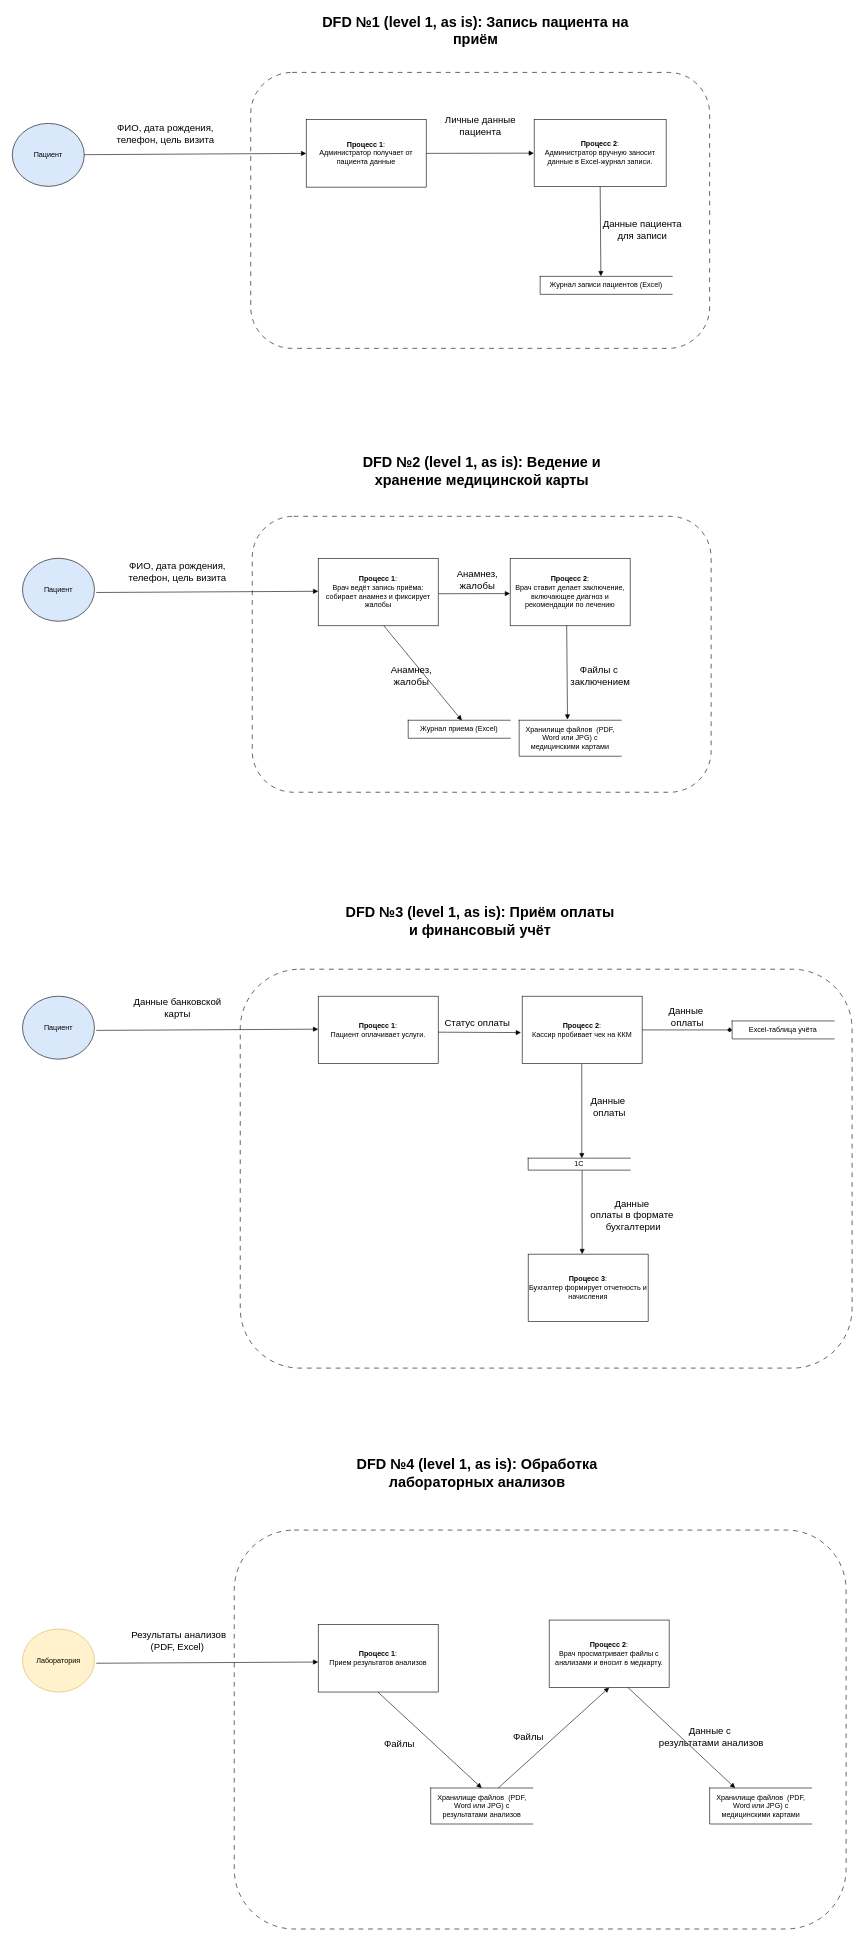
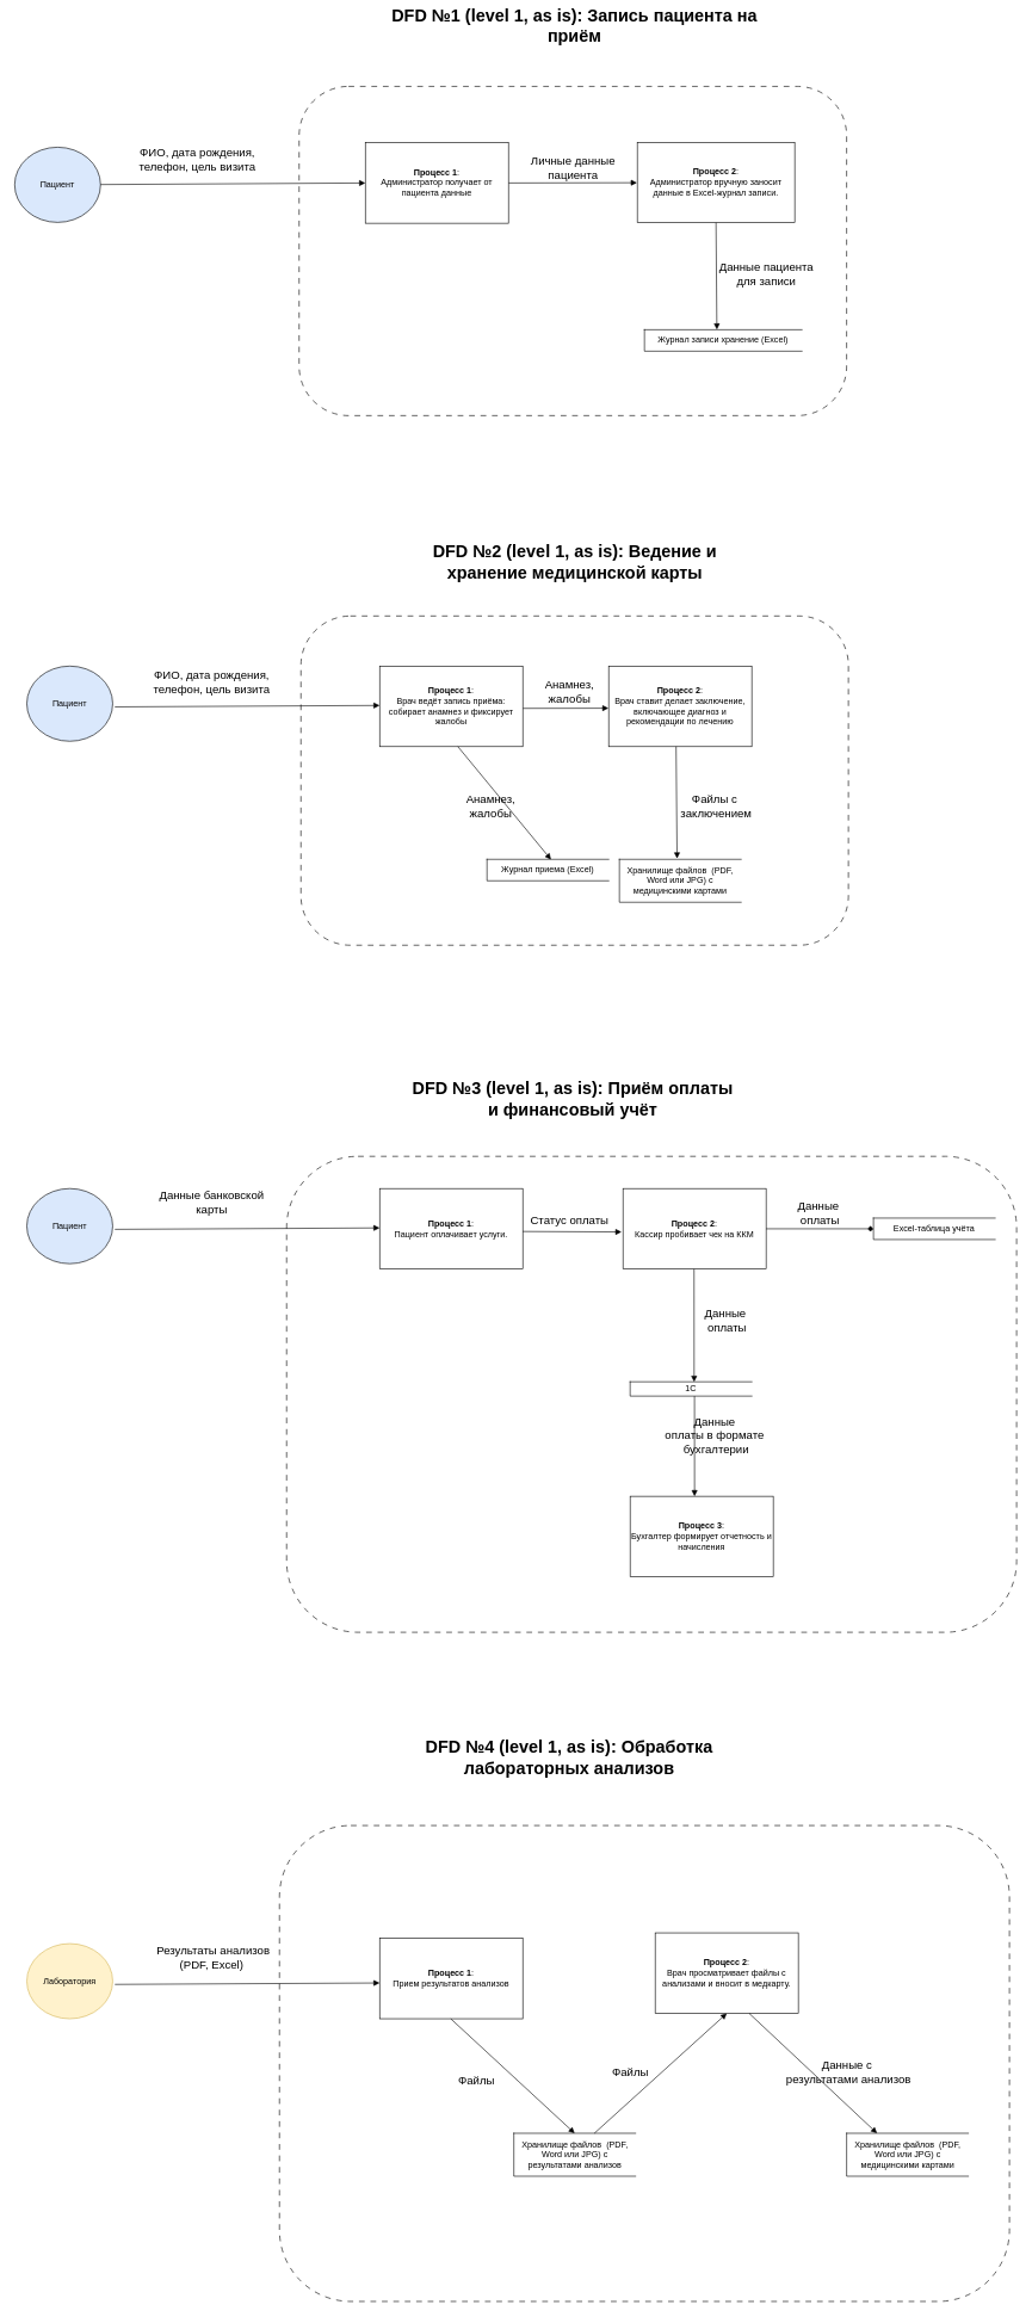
- <mxCell id="7" value="DFD №1 (level 1, as is): Запись пациента на приём" style="text;html=1;align=center;verticalAlign=middle;whiteSpace=wrap;rounded=0;fontStyle=1;fontSize=24;" parent="1" vertex="1"><mxGeometry x="520" y="35" width="545" height="30" as="geometry" /></mxCell>
+ <mxCell id="7" value="DFD №1 (level 1, as is): Запись пациента на приём" style="text;html=1;align=center;verticalAlign=middle;whiteSpace=wrap;rounded=0;fontStyle=1;fontSize=24;" parent="1" vertex="1"><mxGeometry x="530" y="20" width="545" height="30" as="geometry" /></mxCell>
- <mxCell id="15" value="Личные данные&lt;div&gt;пациента&lt;/div&gt;" style="text;html=1;align=center;verticalAlign=middle;resizable=0;points=[];autosize=1;strokeColor=none;fillColor=none;fontSize=16;" parent="1" vertex="1"><mxGeometry x="730" y="183.75" width="140" height="50" as="geometry" /></mxCell>
+ <mxCell id="15" value="Личные данные&lt;div&gt;пациента&lt;/div&gt;" style="text;html=1;align=center;verticalAlign=middle;resizable=0;points=[];autosize=1;strokeColor=none;fillColor=none;fontSize=16;" parent="1" vertex="1"><mxGeometry x="730" y="208.75" width="140" height="50" as="geometry" /></mxCell>
- <mxCell id="10" value="Журнал записи пациентов (Excel)" style="html=1;dashed=0;whiteSpace=wrap;shape=partialRectangle;right=0;" parent="1" vertex="1"><mxGeometry x="900" y="460" width="220" height="30" as="geometry" /></mxCell>
+ <mxCell id="10" value="Журнал записи хранение (Excel)" style="html=1;dashed=0;whiteSpace=wrap;shape=partialRectangle;right=0;" parent="1" vertex="1"><mxGeometry x="900" y="460" width="220" height="30" as="geometry" /></mxCell>
- <mxCell id="46" value="Данные&amp;nbsp;&lt;div&gt;&lt;span style=&quot;background-color: transparent; color: light-dark(rgb(0, 0, 0), rgb(255, 255, 255));&quot;&gt;оплаты в формате&amp;nbsp;&lt;/span&gt;&lt;/div&gt;&lt;div&gt;&lt;span style=&quot;background-color: transparent; color: light-dark(rgb(0, 0, 0), rgb(255, 255, 255));&quot;&gt;бухгалтерии&lt;/span&gt;&lt;/div&gt;" style="text;html=1;align=center;verticalAlign=middle;resizable=0;points=[];autosize=1;strokeColor=none;fillColor=none;fontSize=16;" parent="1" vertex="1"><mxGeometry x="970" y="1990" width="170" height="70" as="geometry" /></mxCell>
+ <mxCell id="46" value="Данные&amp;nbsp;&lt;div&gt;&lt;span style=&quot;background-color: transparent; color: light-dark(rgb(0, 0, 0), rgb(255, 255, 255));&quot;&gt;оплаты в формате&amp;nbsp;&lt;/span&gt;&lt;/div&gt;&lt;div&gt;&lt;span style=&quot;background-color: transparent; color: light-dark(rgb(0, 0, 0), rgb(255, 255, 255));&quot;&gt;бухгалтерии&lt;/span&gt;&lt;/div&gt;" style="text;html=1;align=center;verticalAlign=middle;resizable=0;points=[];autosize=1;strokeColor=none;fillColor=none;fontSize=16;" parent="1" vertex="1"><mxGeometry x="915" y="1970" width="170" height="70" as="geometry" /></mxCell>
